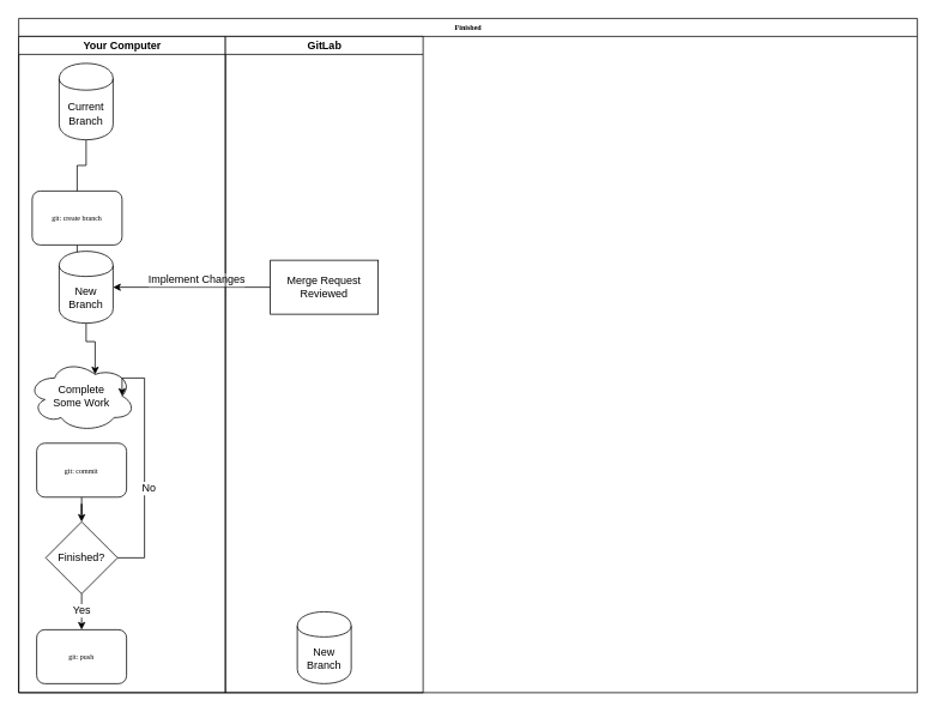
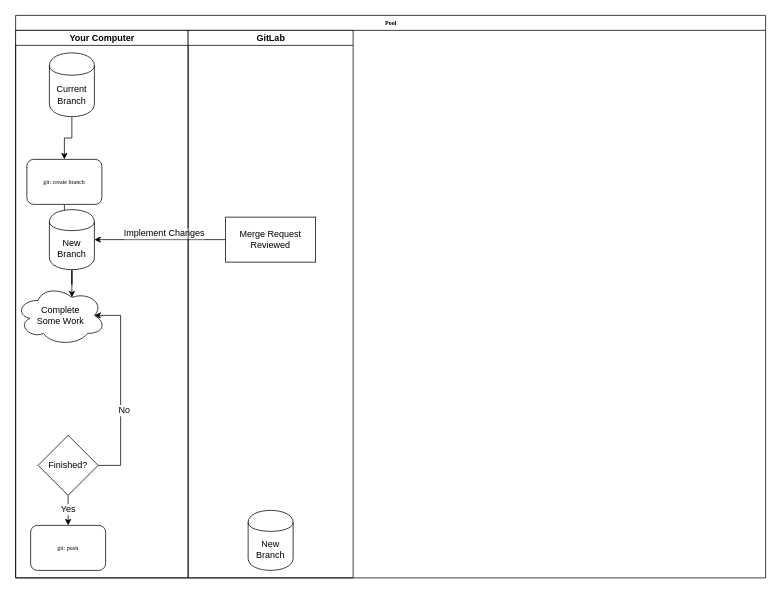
- <mxCell id="2" value="Finished" style="swimlane;html=1;childLayout=stackLayout;startSize=20;rounded=0;shadow=0;labelBackgroundColor=none;strokeColor=#000000;strokeWidth=1;fillColor=#ffffff;fontFamily=Verdana;fontSize=8;fontColor=#000000;align=center;" parent="1" vertex="1"><mxGeometry x="20" y="20" width="1000" height="750" as="geometry" /></mxCell>
+ <mxCell id="2" value="Pool" style="swimlane;html=1;childLayout=stackLayout;startSize=20;rounded=0;shadow=0;labelBackgroundColor=none;strokeColor=#000000;strokeWidth=1;fillColor=#ffffff;fontFamily=Verdana;fontSize=8;fontColor=#000000;align=center;" parent="1" vertex="1"><mxGeometry x="20" y="20" width="1000" height="750" as="geometry" /></mxCell>
- <mxCell id="12" value="" style="edgeStyle=orthogonalEdgeStyle;rounded=0;orthogonalLoop=1;jettySize=auto;html=1;endArrow=none;" edge="1" parent="3" source="13" target="5"><mxGeometry relative="1" as="geometry" /></mxCell>
+ <mxCell id="12" value="" style="edgeStyle=orthogonalEdgeStyle;rounded=0;orthogonalLoop=1;jettySize=auto;html=1;" edge="1" parent="3" source="13" target="5"><mxGeometry relative="1" as="geometry" /></mxCell>
- <mxCell id="16" value="Complete &lt;br&gt;Some Work" style="ellipse;shape=cloud;whiteSpace=wrap;html=1;" vertex="1" parent="3"><mxGeometry x="10" y="360" width="120" height="80" as="geometry" /></mxCell>
+ <mxCell id="16" value="Complete &lt;br&gt;Some Work" style="ellipse;shape=cloud;whiteSpace=wrap;html=1;" vertex="1" parent="3"><mxGeometry y="340" width="120" height="80" as="geometry" /></mxCell>
- <mxCell id="7" value="git: commit" style="rounded=1;whiteSpace=wrap;html=1;shadow=0;labelBackgroundColor=none;strokeColor=#000000;strokeWidth=1;fillColor=#ffffff;fontFamily=Verdana;fontSize=8;fontColor=#000000;align=center;" parent="3" vertex="1"><mxGeometry x="20" y="452.5" width="100" height="60" as="geometry" /></mxCell>
- <mxCell id="6" value="" style="edgeStyle=orthogonalEdgeStyle;rounded=0;orthogonalLoop=1;jettySize=auto;html=1;" edge="1" parent="3" source="7" target="8"><mxGeometry relative="1" as="geometry" /></mxCell>
